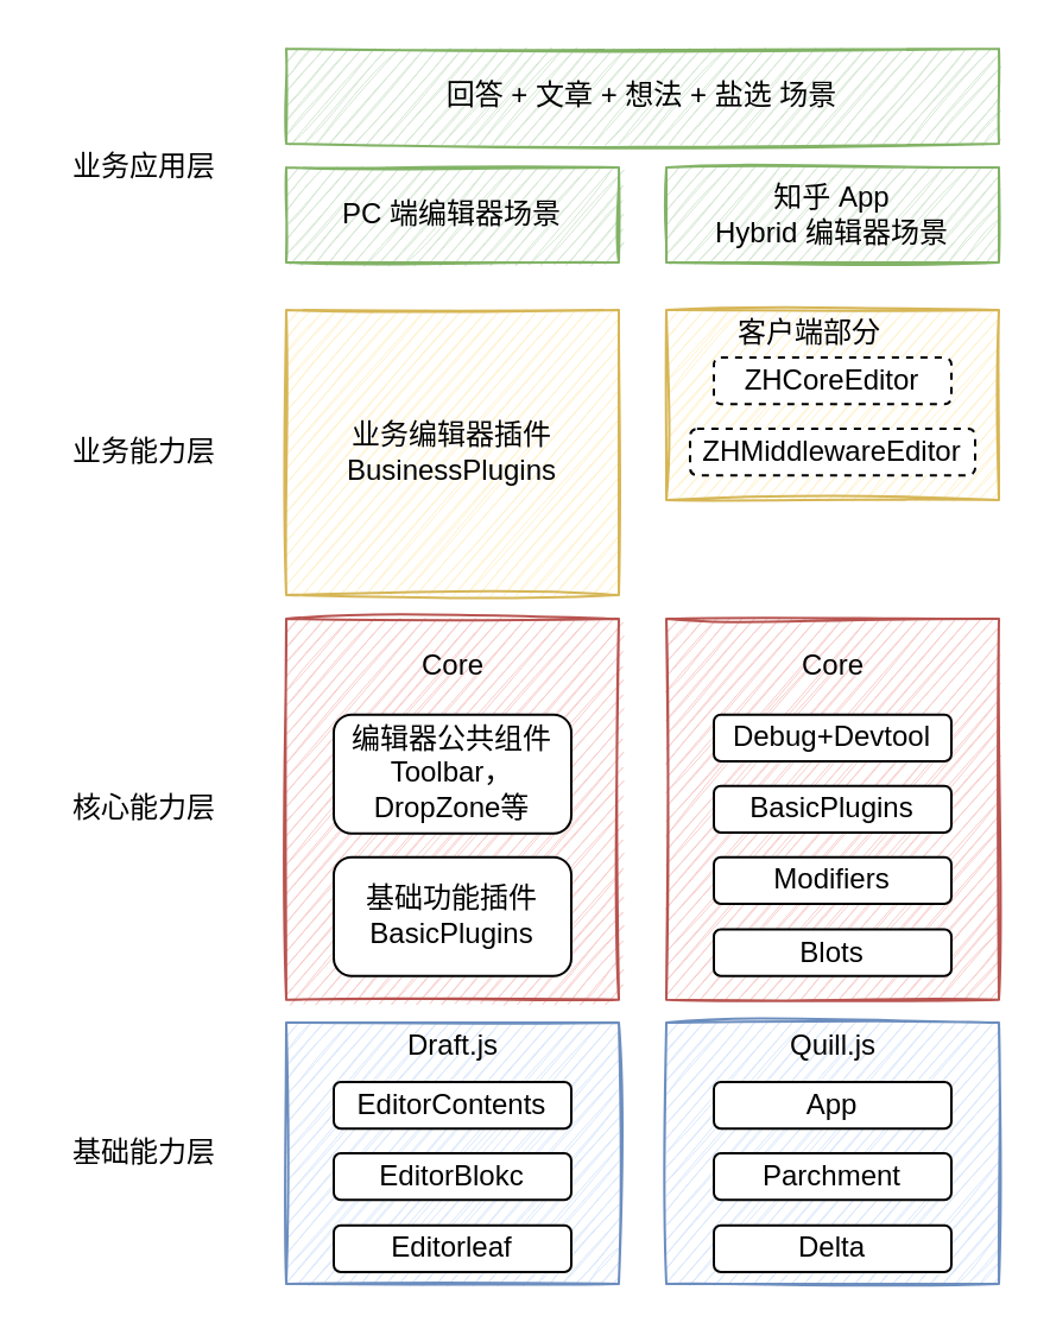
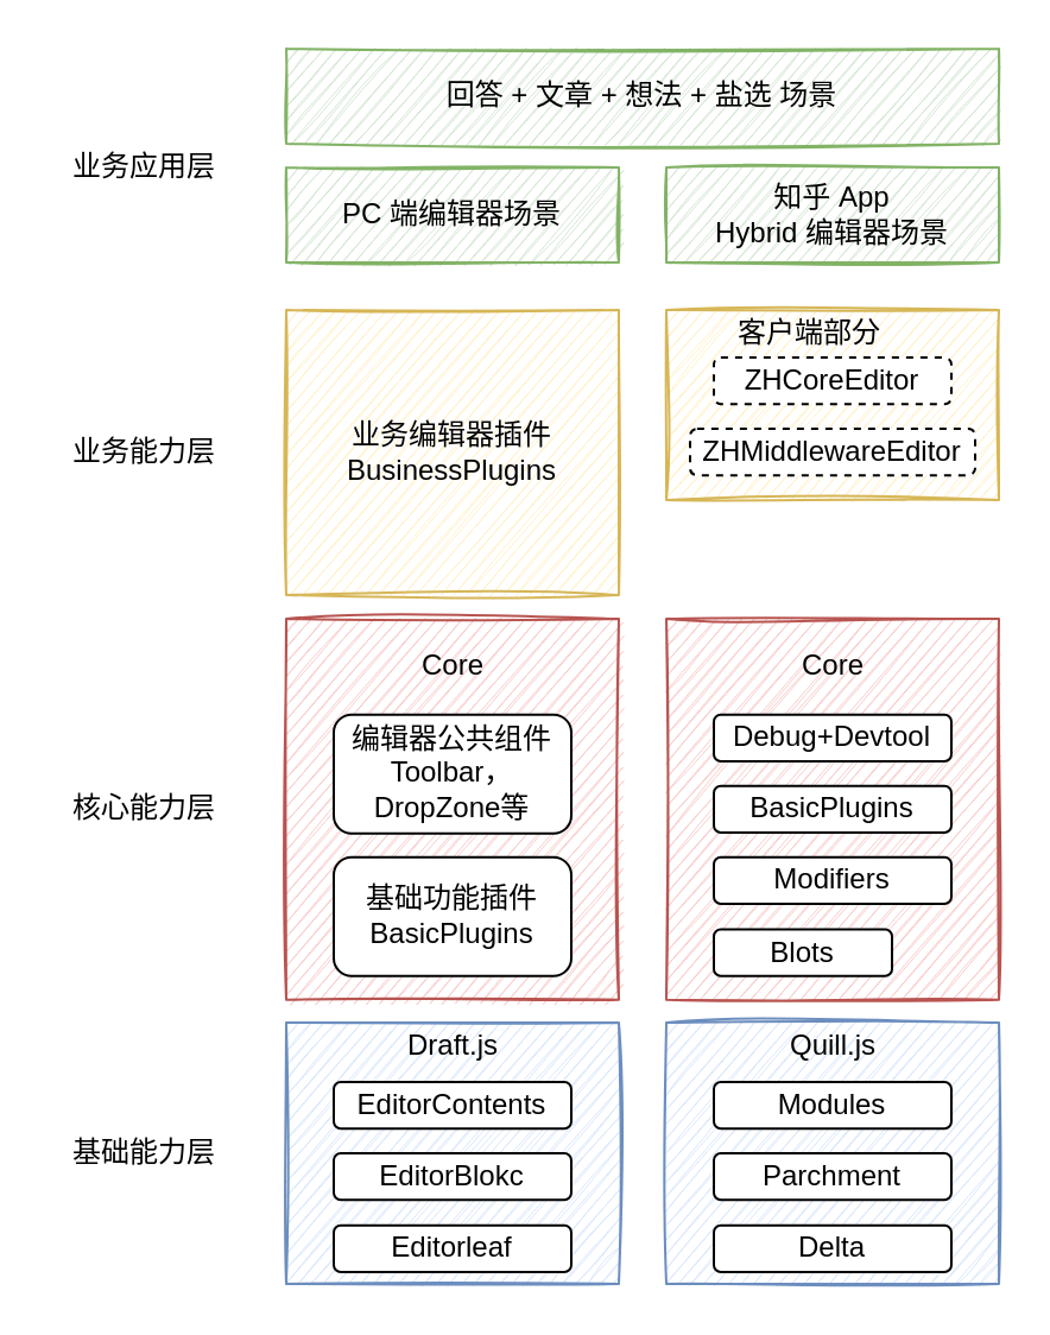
- <mxCell id="11" value="Blots" style="rounded=1;whiteSpace=wrap;html=1;sketch=0;" vertex="1" parent="1"><mxGeometry x="300" y="390.76" width="100" height="19.62" as="geometry" /></mxCell>
+ <mxCell id="11" value="Blots" style="rounded=1;whiteSpace=wrap;html=1;sketch=0;" vertex="1" parent="1"><mxGeometry x="300" y="390.76" width="75" height="19.62" as="geometry" /></mxCell>
- <mxCell id="31" value="App" style="rounded=1;whiteSpace=wrap;html=1;sketch=0;" vertex="1" parent="1"><mxGeometry x="300" y="455" width="100" height="19.62" as="geometry" /></mxCell>
+ <mxCell id="31" value="Modules" style="rounded=1;whiteSpace=wrap;html=1;sketch=0;" vertex="1" parent="1"><mxGeometry x="300" y="455" width="100" height="19.62" as="geometry" /></mxCell>
